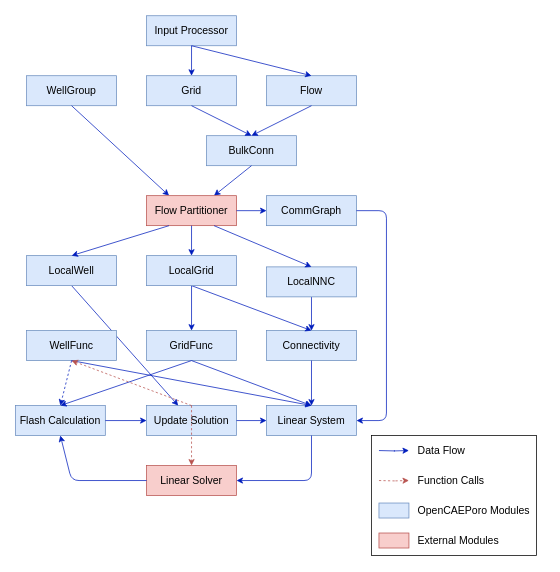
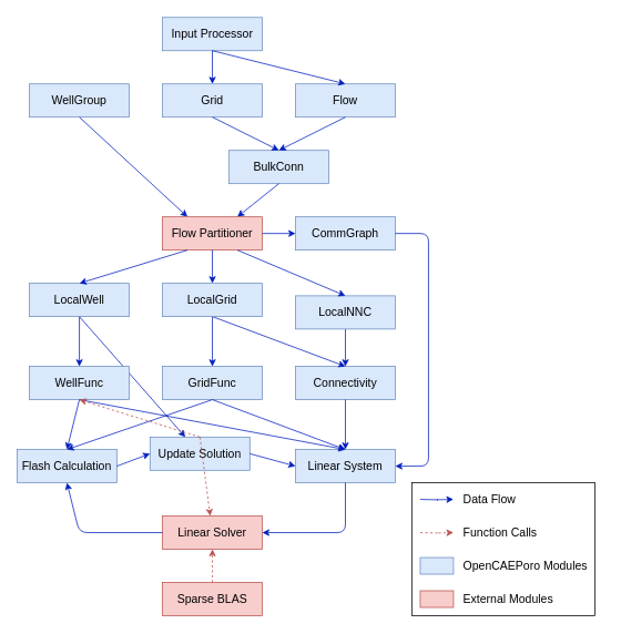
+ <mxCell id="29" value="" style="endArrow=classic;html=1;exitX=0.5;exitY=1;exitDx=0;exitDy=0;entryX=0.5;entryY=0;entryDx=0;entryDy=0;fillColor=#0050ef;strokeColor=#001DBC;entryPerimeter=0;" parent="1" source="41" target="32" edge="1"><mxGeometry width="50" height="50" relative="1" as="geometry"><mxPoint x="5" y="290" as="sourcePoint" /><mxPoint x="95" y="330" as="targetPoint" /></mxGeometry></mxCell>
- <mxCell id="34" value="" style="endArrow=classic;html=1;exitX=0.5;exitY=1;exitDx=0;exitDy=0;entryX=0.5;entryY=0;entryDx=0;entryDy=0;fillColor=#0050ef;strokeColor=#001DBC;dashed=1;" parent="1" source="32" target="7" edge="1"><mxGeometry width="50" height="50" relative="1" as="geometry"><mxPoint x="105" y="390" as="sourcePoint" /><mxPoint x="105" y="450" as="targetPoint" /></mxGeometry></mxCell>
+ <mxCell id="34" value="" style="endArrow=classic;html=1;exitX=0.5;exitY=1;exitDx=0;exitDy=0;entryX=0.5;entryY=0;entryDx=0;entryDy=0;fillColor=#0050ef;strokeColor=#001DBC;" parent="1" source="32" target="7" edge="1"><mxGeometry width="50" height="50" relative="1" as="geometry"><mxPoint x="105" y="390" as="sourcePoint" /><mxPoint x="105" y="450" as="targetPoint" /></mxGeometry></mxCell>
- <mxCell id="8" value="&lt;span style=&quot;font-size: 14px&quot;&gt;Update Solution&lt;/span&gt;" style="rounded=0;whiteSpace=wrap;html=1;fillColor=#dae8fc;strokeColor=#6c8ebf;" parent="1" vertex="1"><mxGeometry x="195" y="540" width="120" height="40" as="geometry" /></mxCell>
+ <mxCell id="8" value="&lt;span style=&quot;font-size: 14px&quot;&gt;Update Solution&lt;/span&gt;" style="rounded=0;whiteSpace=wrap;html=1;fillColor=#dae8fc;strokeColor=#6c8ebf;" parent="1" vertex="1"><mxGeometry x="180" y="525" width="120" height="40" as="geometry" /></mxCell>
+ <mxCell id="14" value="" style="endArrow=classic;html=1;exitX=0.5;exitY=0;exitDx=0;exitDy=0;entryX=0.5;entryY=1;entryDx=0;entryDy=0;fillColor=#f8cecc;strokeColor=#b85450;dashed=1;" parent="1" source="9" target="6" edge="1"><mxGeometry width="50" height="50" relative="1" as="geometry"><mxPoint x="185" y="675" as="sourcePoint" /><mxPoint x="185" y="715" as="targetPoint" /></mxGeometry></mxCell>
+ <mxCell id="9" value="&lt;span style=&quot;font-size: 14px&quot;&gt;Sparse BLAS&lt;/span&gt;" style="rounded=0;whiteSpace=wrap;html=1;fillColor=#f8cecc;strokeColor=#b85450;" parent="1" vertex="1"><mxGeometry x="195" y="700" width="120" height="40" as="geometry" /></mxCell>
